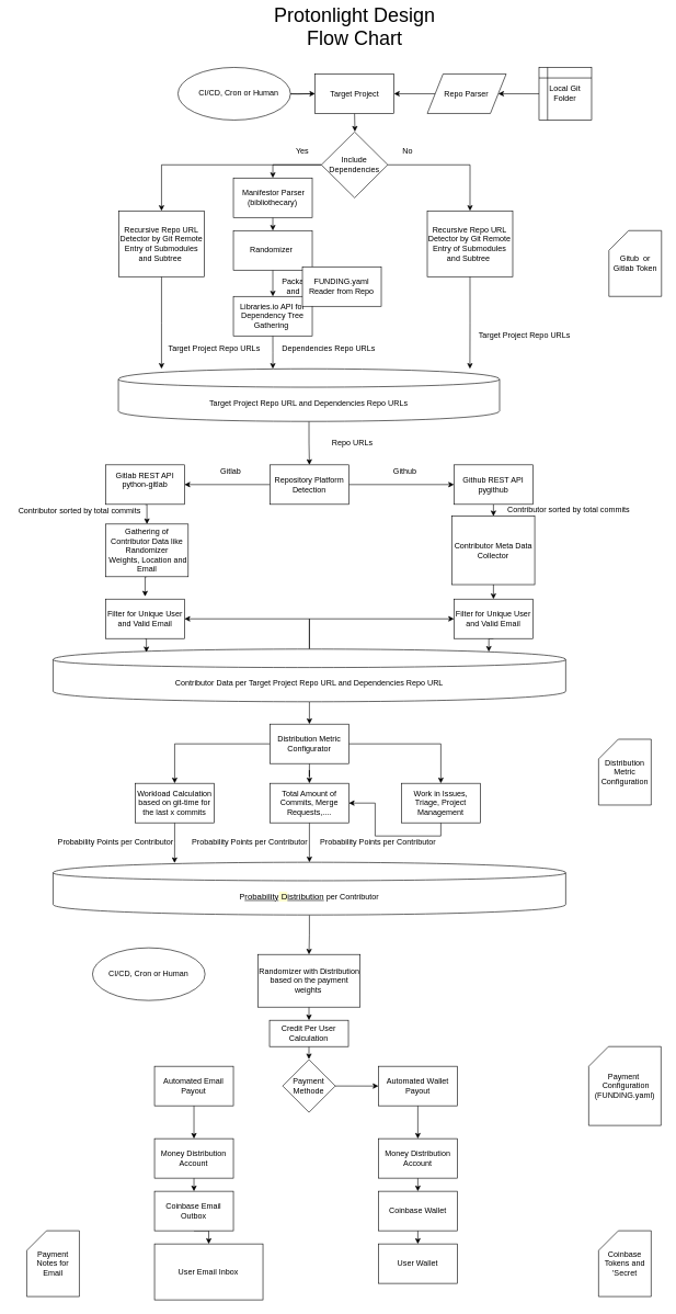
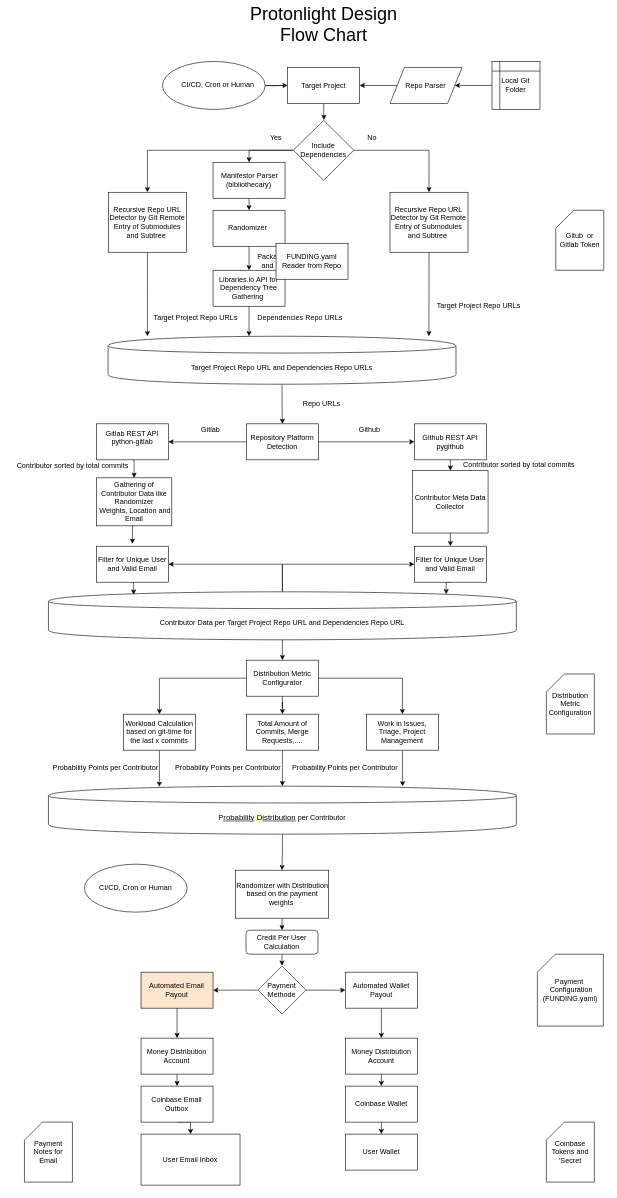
- <mxCell id="81" style="edgeStyle=orthogonalEdgeStyle;rounded=0;orthogonalLoop=1;jettySize=auto;html=1;exitX=0.5;exitY=1;exitDx=0;exitDy=0;" edge="1" parent="1" source="82" target="80"><mxGeometry relative="1" as="geometry" /></mxCell>
+ <mxCell id="81" style="edgeStyle=orthogonalEdgeStyle;rounded=0;orthogonalLoop=1;jettySize=auto;html=1;exitX=0.5;exitY=1;exitDx=0;exitDy=0;entryX=0.757;entryY=0.005;entryDx=0;entryDy=0;entryPerimeter=0;" edge="1" parent="1" source="82" target="84"><mxGeometry relative="1" as="geometry" /></mxCell>
- <mxCell id="45" value="Credit Per User Calculation" style="rounded=0;whiteSpace=wrap;html=1;" parent="1" vertex="1"><mxGeometry x="409.36" y="1550.08" width="120" height="40" as="geometry" /></mxCell>
+ <mxCell id="45" value="Credit Per User Calculation" style="whiteSpace=wrap;html=1;rounded=1;" parent="1" vertex="1"><mxGeometry x="409.36" y="1550.08" width="120" height="40" as="geometry" /></mxCell>
- <mxCell id="94" value="Automated Email Payout" style="rounded=0;whiteSpace=wrap;html=1;" vertex="1" parent="1"><mxGeometry x="234.36" y="1620.04" width="120" height="60" as="geometry" /></mxCell>
+ <mxCell id="94" value="Automated Email Payout" style="rounded=0;whiteSpace=wrap;html=1;fillColor=#ffe6cc;" vertex="1" parent="1"><mxGeometry x="234.36" y="1620.04" width="120" height="60" as="geometry" /></mxCell>
+ <mxCell id="89" style="edgeStyle=orthogonalEdgeStyle;rounded=0;orthogonalLoop=1;jettySize=auto;html=1;exitX=0;exitY=0.5;exitDx=0;exitDy=0;entryX=1;entryY=0.5;entryDx=0;entryDy=0;" edge="1" parent="1" source="91" target="94"><mxGeometry relative="1" as="geometry" /></mxCell>
